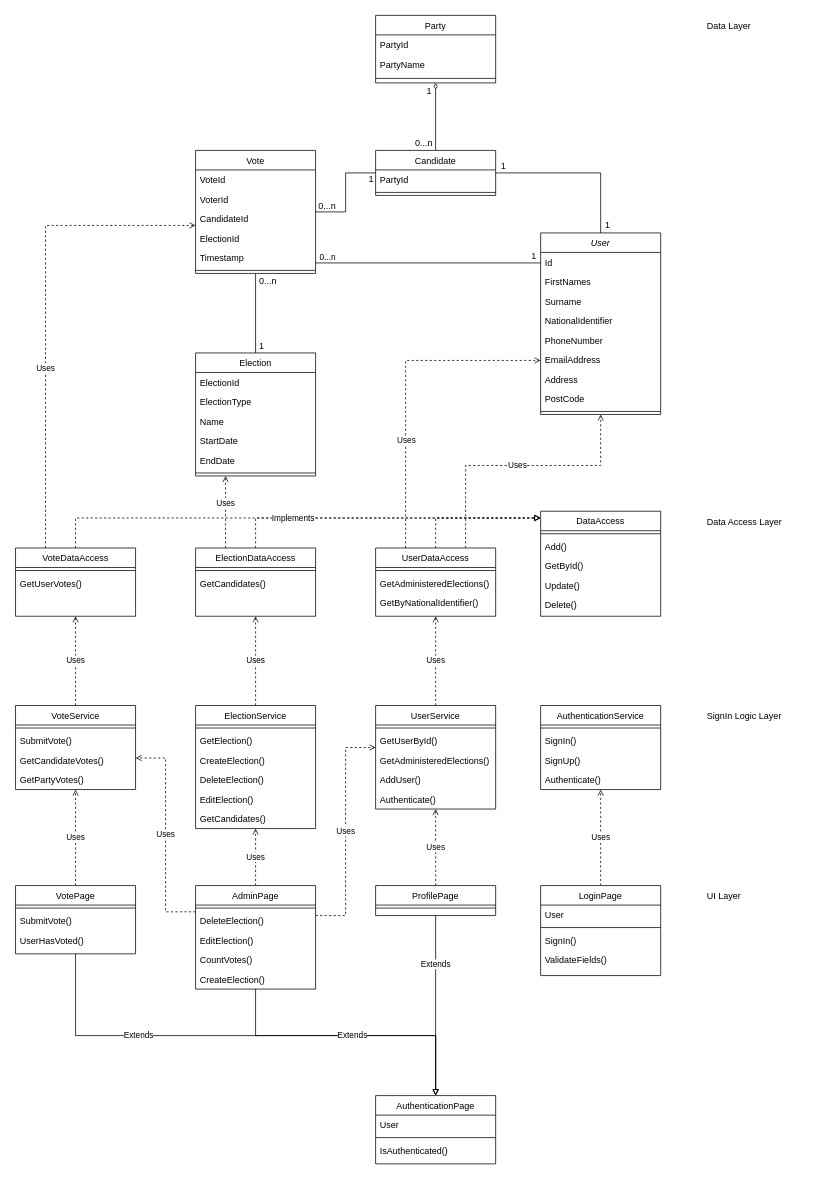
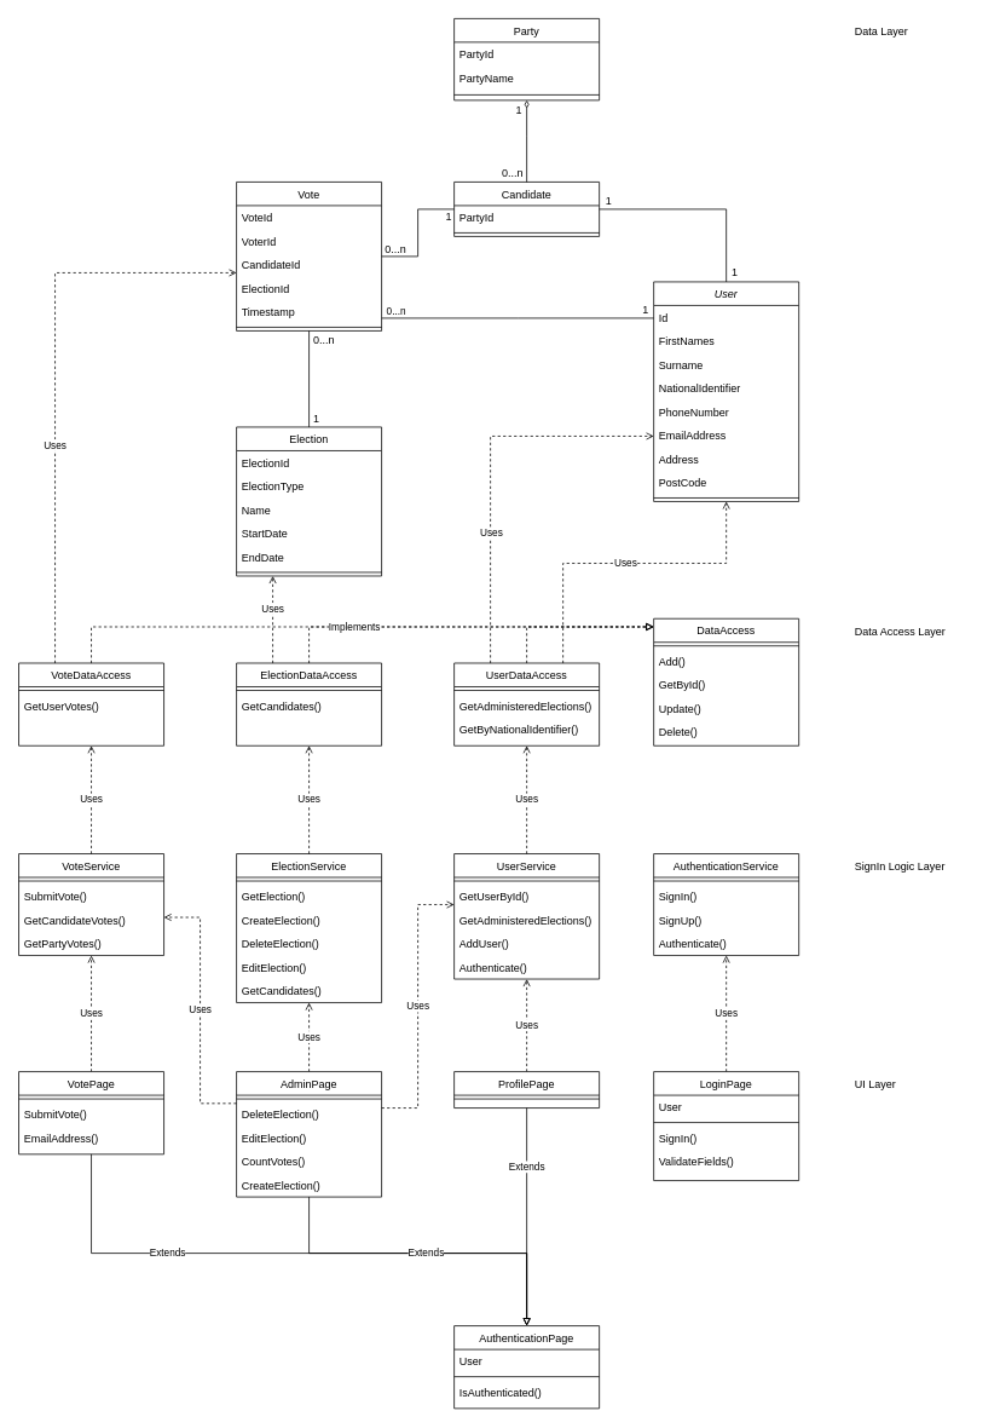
- <mxCell id="48" value="UserHasVoted()" style="text;align=left;verticalAlign=top;spacingLeft=4;spacingRight=4;overflow=hidden;rotatable=0;points=[[0,0.5],[1,0.5]];portConstraint=eastwest;" vertex="1" parent="45"><mxGeometry y="60" width="160" height="26" as="geometry" /></mxCell>
+ <mxCell id="48" value="EmailAddress()" style="text;align=left;verticalAlign=top;spacingLeft=4;spacingRight=4;overflow=hidden;rotatable=0;points=[[0,0.5],[1,0.5]];portConstraint=eastwest;" vertex="1" parent="45"><mxGeometry y="60" width="160" height="26" as="geometry" /></mxCell>
